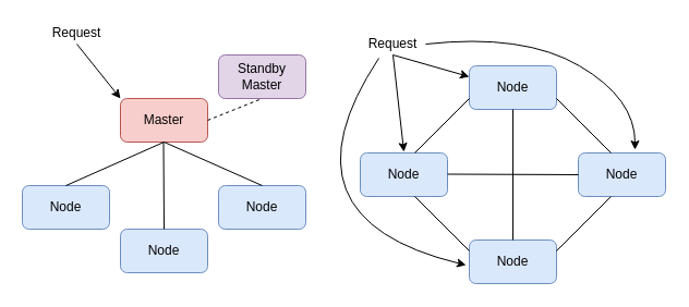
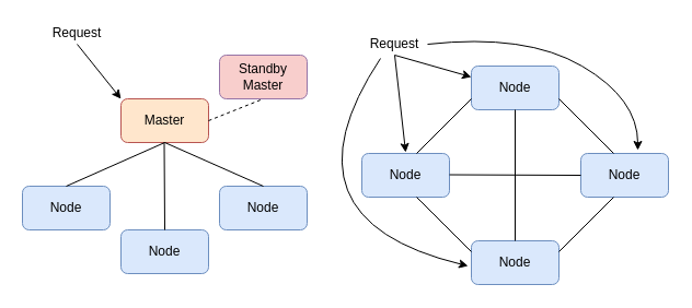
- <mxCell id="3" value="Standby&lt;br&gt;Master" style="rounded=1;whiteSpace=wrap;html=1;fillColor=#e1d5e7;strokeColor=#9673a6;shadow=0;" vertex="1" parent="1"><mxGeometry x="200" y="50" width="80" height="40" as="geometry" /></mxCell>
+ <mxCell id="3" value="Standby&lt;br&gt;Master" style="rounded=1;whiteSpace=wrap;html=1;fillColor=#f8cecc;strokeColor=#9673a6;shadow=0;" vertex="1" parent="1"><mxGeometry x="200" y="50" width="80" height="40" as="geometry" /></mxCell>
- <mxCell id="2" value="Master" style="rounded=1;whiteSpace=wrap;html=1;fillColor=#f8cecc;strokeColor=#b85450;shadow=0;" vertex="1" parent="1"><mxGeometry x="110" y="90" width="80" height="40" as="geometry" /></mxCell>
+ <mxCell id="2" value="Master" style="rounded=1;whiteSpace=wrap;html=1;fillColor=#ffe6cc;strokeColor=#b85450;shadow=0;" vertex="1" parent="1"><mxGeometry x="110" y="90" width="80" height="40" as="geometry" /></mxCell>
